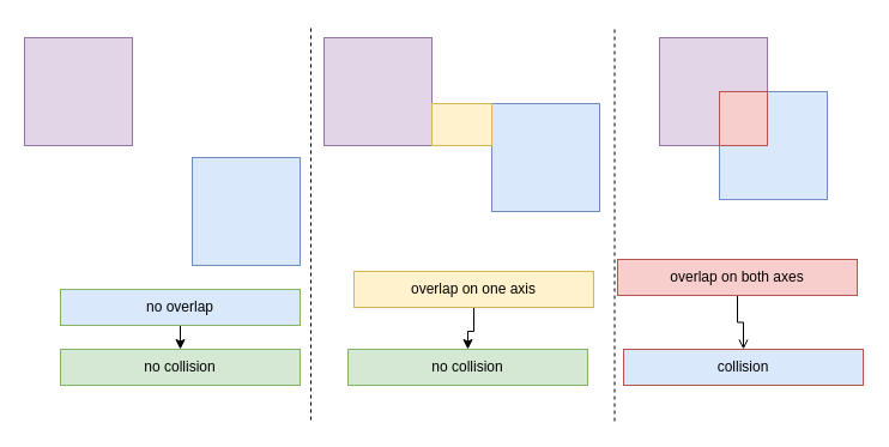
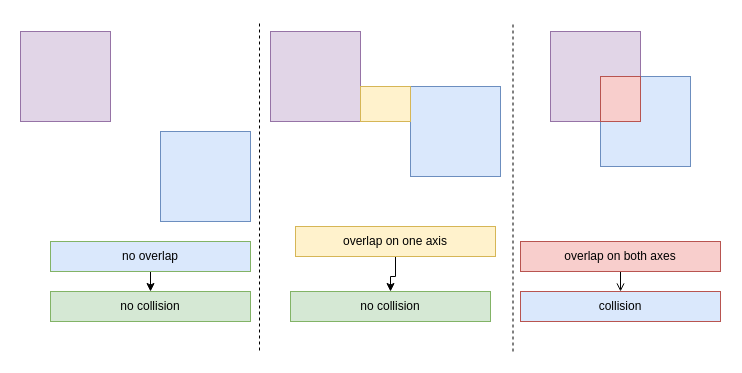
- <mxCell id="12" value="overlap on both axes" style="rounded=0;whiteSpace=wrap;html=1;fillColor=#f8cecc;strokeColor=#b85450;" vertex="1" parent="1"><mxGeometry x="515" y="216" width="200" height="30" as="geometry" /></mxCell>
+ <mxCell id="12" value="overlap on both axes" style="rounded=0;whiteSpace=wrap;html=1;fillColor=#f8cecc;strokeColor=#b85450;" vertex="1" parent="1"><mxGeometry x="520" y="241" width="200" height="30" as="geometry" /></mxCell>
